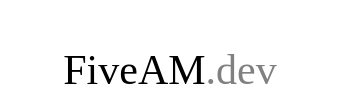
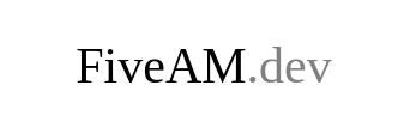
- <mxCell id="2" value="&lt;font style=&quot;font-size: 42px&quot; face=&quot;Tahoma&quot;&gt;FiveAM&lt;font color=&quot;#808080&quot;&gt;.dev&lt;/font&gt;&lt;/font&gt;" style="text;html=1;strokeColor=none;fillColor=none;align=center;verticalAlign=middle;whiteSpace=wrap;rounded=0;fontFamily=League Gothic;fontSource=https%3A%2F%2Ffonts.googleapis.com%2Fcss%3Ffamily%3DLeague%2BGothic;" parent="1" vertex="1"><mxGeometry x="20" y="35" width="300" height="70" as="geometry" /></mxCell>
+ <mxCell id="2" value="&lt;font style=&quot;font-size: 42px&quot; face=&quot;Tahoma&quot;&gt;FiveAM&lt;font color=&quot;#808080&quot;&gt;.dev&lt;/font&gt;&lt;/font&gt;" style="text;html=1;strokeColor=none;fillColor=none;align=center;verticalAlign=middle;whiteSpace=wrap;rounded=0;fontFamily=League Gothic;fontSource=https%3A%2F%2Ffonts.googleapis.com%2Fcss%3Ffamily%3DLeague%2BGothic;" parent="1" vertex="1"><mxGeometry x="20" y="20" width="300" height="70" as="geometry" /></mxCell>
